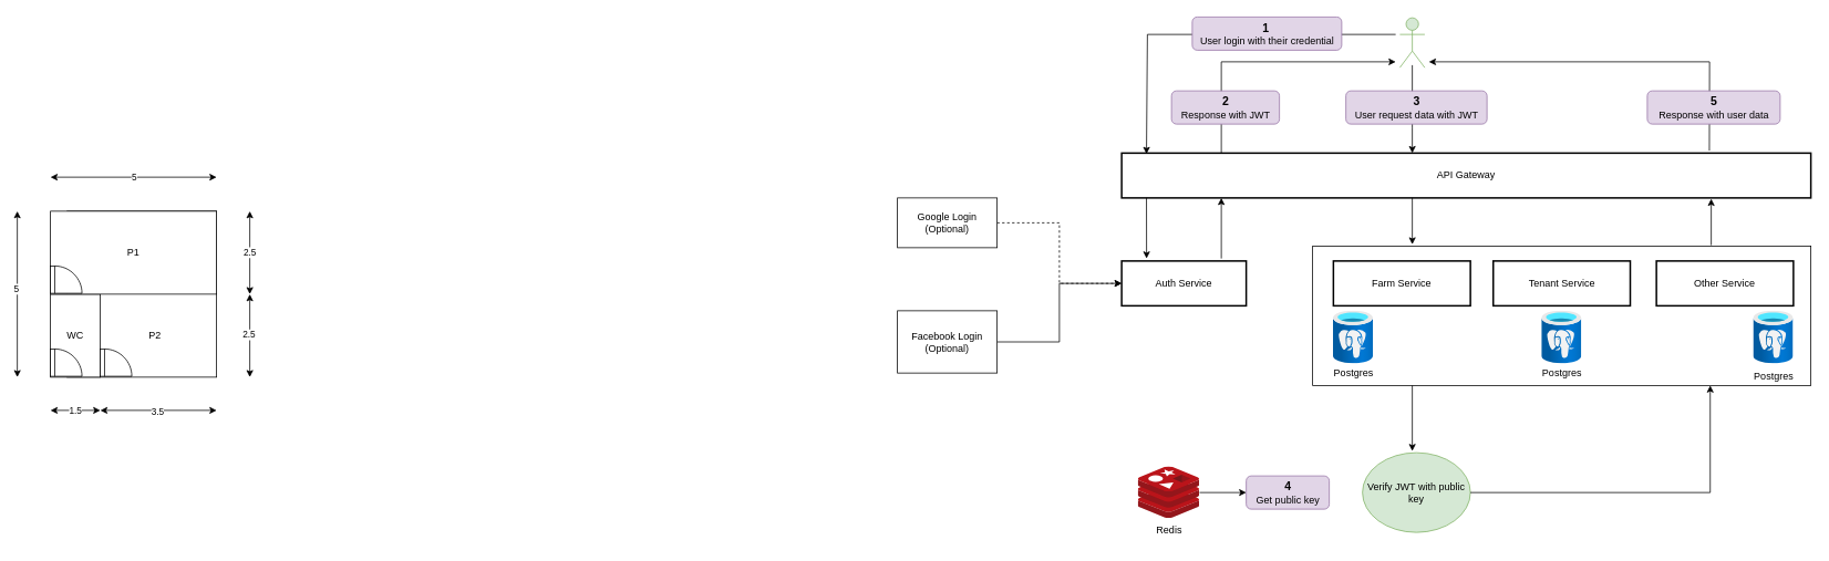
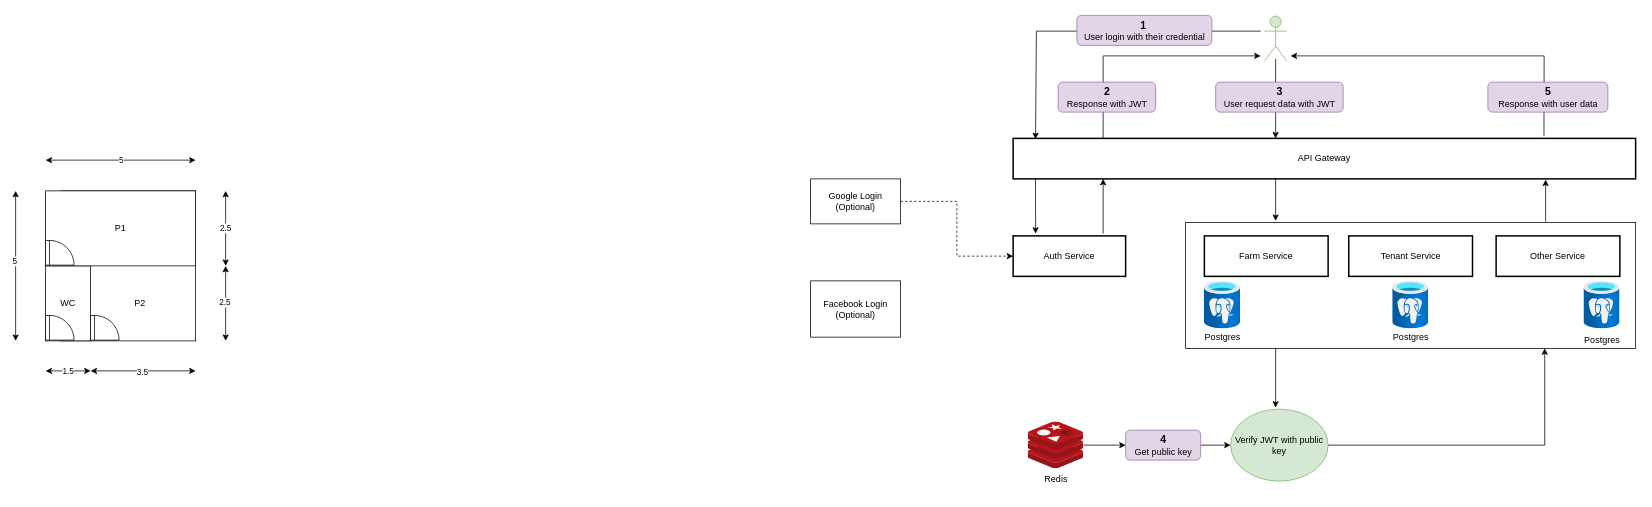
- <mxCell id="11" style="edgeStyle=orthogonalEdgeStyle;rounded=0;orthogonalLoop=1;jettySize=auto;html=1;entryX=0;entryY=0.5;entryDx=0;entryDy=0;" parent="1" source="12" target="5" edge="1"><mxGeometry relative="1" as="geometry" /></mxCell>
+ <mxCell id="31" style="edgeStyle=orthogonalEdgeStyle;rounded=0;orthogonalLoop=1;jettySize=auto;html=1;entryX=0;entryY=0.5;entryDx=0;entryDy=0;" parent="1" source="34" target="20" edge="1"><mxGeometry relative="1" as="geometry" /></mxCell>
